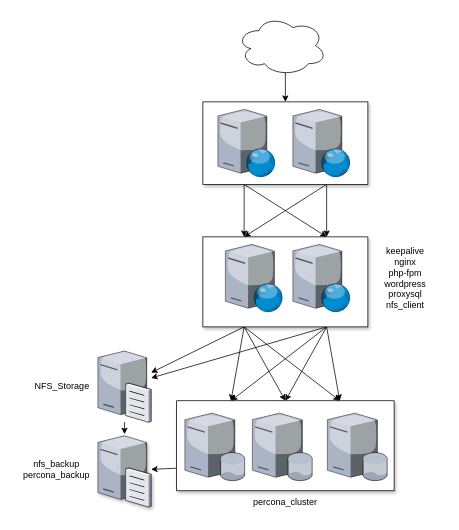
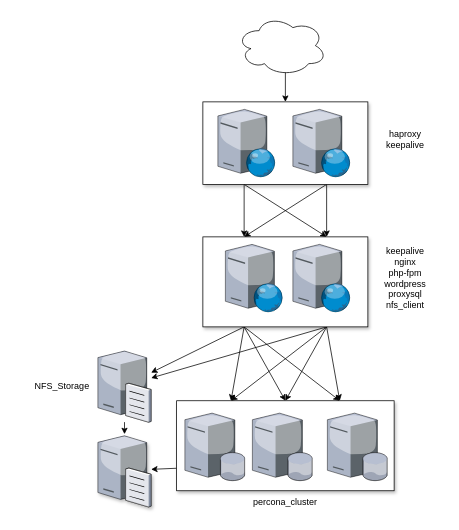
+ <mxCell id="29" value="haproxy&lt;br&gt;keepalive" style="text;html=1;strokeColor=none;fillColor=none;align=center;verticalAlign=middle;whiteSpace=wrap;rounded=0;shadow=1;" parent="1" vertex="1"><mxGeometry x="500" y="165" width="80" height="40" as="geometry" /></mxCell>
- <mxCell id="31" value="nfs_backup&lt;br&gt;percona_backup" style="text;html=1;strokeColor=none;fillColor=none;align=center;verticalAlign=middle;whiteSpace=wrap;rounded=0;shadow=1;" parent="1" vertex="1"><mxGeometry x="20" y="605" width="110" height="40" as="geometry" /></mxCell>
